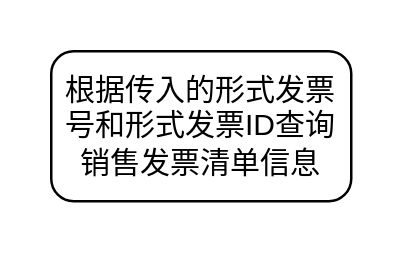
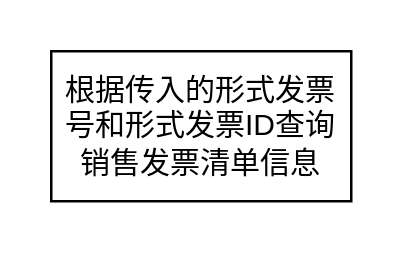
- <mxCell id="2" value="根据传入的形式发票号和形式发票ID查询销售发票清单信息" style="rounded=1;whiteSpace=wrap;html=1;" vertex="1" parent="1"><mxGeometry y="20" width="120" height="60" as="geometry" x="20" /></mxCell>
+ <mxCell id="2" value="根据传入的形式发票号和形式发票ID查询销售发票清单信息" style="whiteSpace=wrap;html=1;rounded=0;" vertex="1" parent="1"><mxGeometry y="20" width="120" height="60" as="geometry" x="20" /></mxCell>
